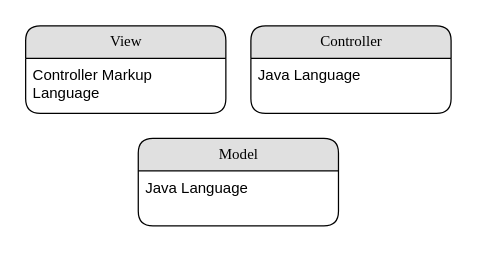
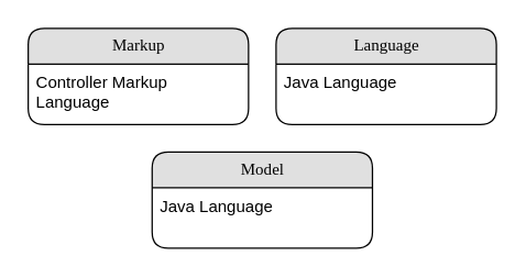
- <mxCell id="4" value="View" style="swimlane;html=1;fontStyle=0;childLayout=stackLayout;horizontal=1;startSize=26;fillColor=#e0e0e0;horizontalStack=0;resizeParent=1;resizeLast=0;collapsible=1;marginBottom=0;swimlaneFillColor=#ffffff;align=center;rounded=1;shadow=0;comic=0;labelBackgroundColor=none;strokeWidth=1;fontFamily=Verdana;fontSize=12" vertex="1" parent="1"><mxGeometry x="20" y="20" width="160" height="70" as="geometry" /></mxCell>
+ <mxCell id="4" value="Markup" style="swimlane;html=1;fontStyle=0;childLayout=stackLayout;horizontal=1;startSize=26;fillColor=#e0e0e0;horizontalStack=0;resizeParent=1;resizeLast=0;collapsible=1;marginBottom=0;swimlaneFillColor=#ffffff;align=center;rounded=1;shadow=0;comic=0;labelBackgroundColor=none;strokeWidth=1;fontFamily=Verdana;fontSize=12" vertex="1" parent="1"><mxGeometry x="20" y="20" width="160" height="70" as="geometry" /></mxCell>
- <mxCell id="2" value="Controller" style="swimlane;html=1;fontStyle=0;childLayout=stackLayout;horizontal=1;startSize=26;fillColor=#e0e0e0;horizontalStack=0;resizeParent=1;resizeLast=0;collapsible=1;marginBottom=0;swimlaneFillColor=#ffffff;align=center;rounded=1;shadow=0;comic=0;labelBackgroundColor=none;strokeWidth=1;fontFamily=Verdana;fontSize=12" parent="1" vertex="1"><mxGeometry x="200" y="20" width="160" height="70" as="geometry" /></mxCell>
+ <mxCell id="2" value="Language" style="swimlane;html=1;fontStyle=0;childLayout=stackLayout;horizontal=1;startSize=26;fillColor=#e0e0e0;horizontalStack=0;resizeParent=1;resizeLast=0;collapsible=1;marginBottom=0;swimlaneFillColor=#ffffff;align=center;rounded=1;shadow=0;comic=0;labelBackgroundColor=none;strokeWidth=1;fontFamily=Verdana;fontSize=12" parent="1" vertex="1"><mxGeometry x="200" y="20" width="160" height="70" as="geometry" /></mxCell>
